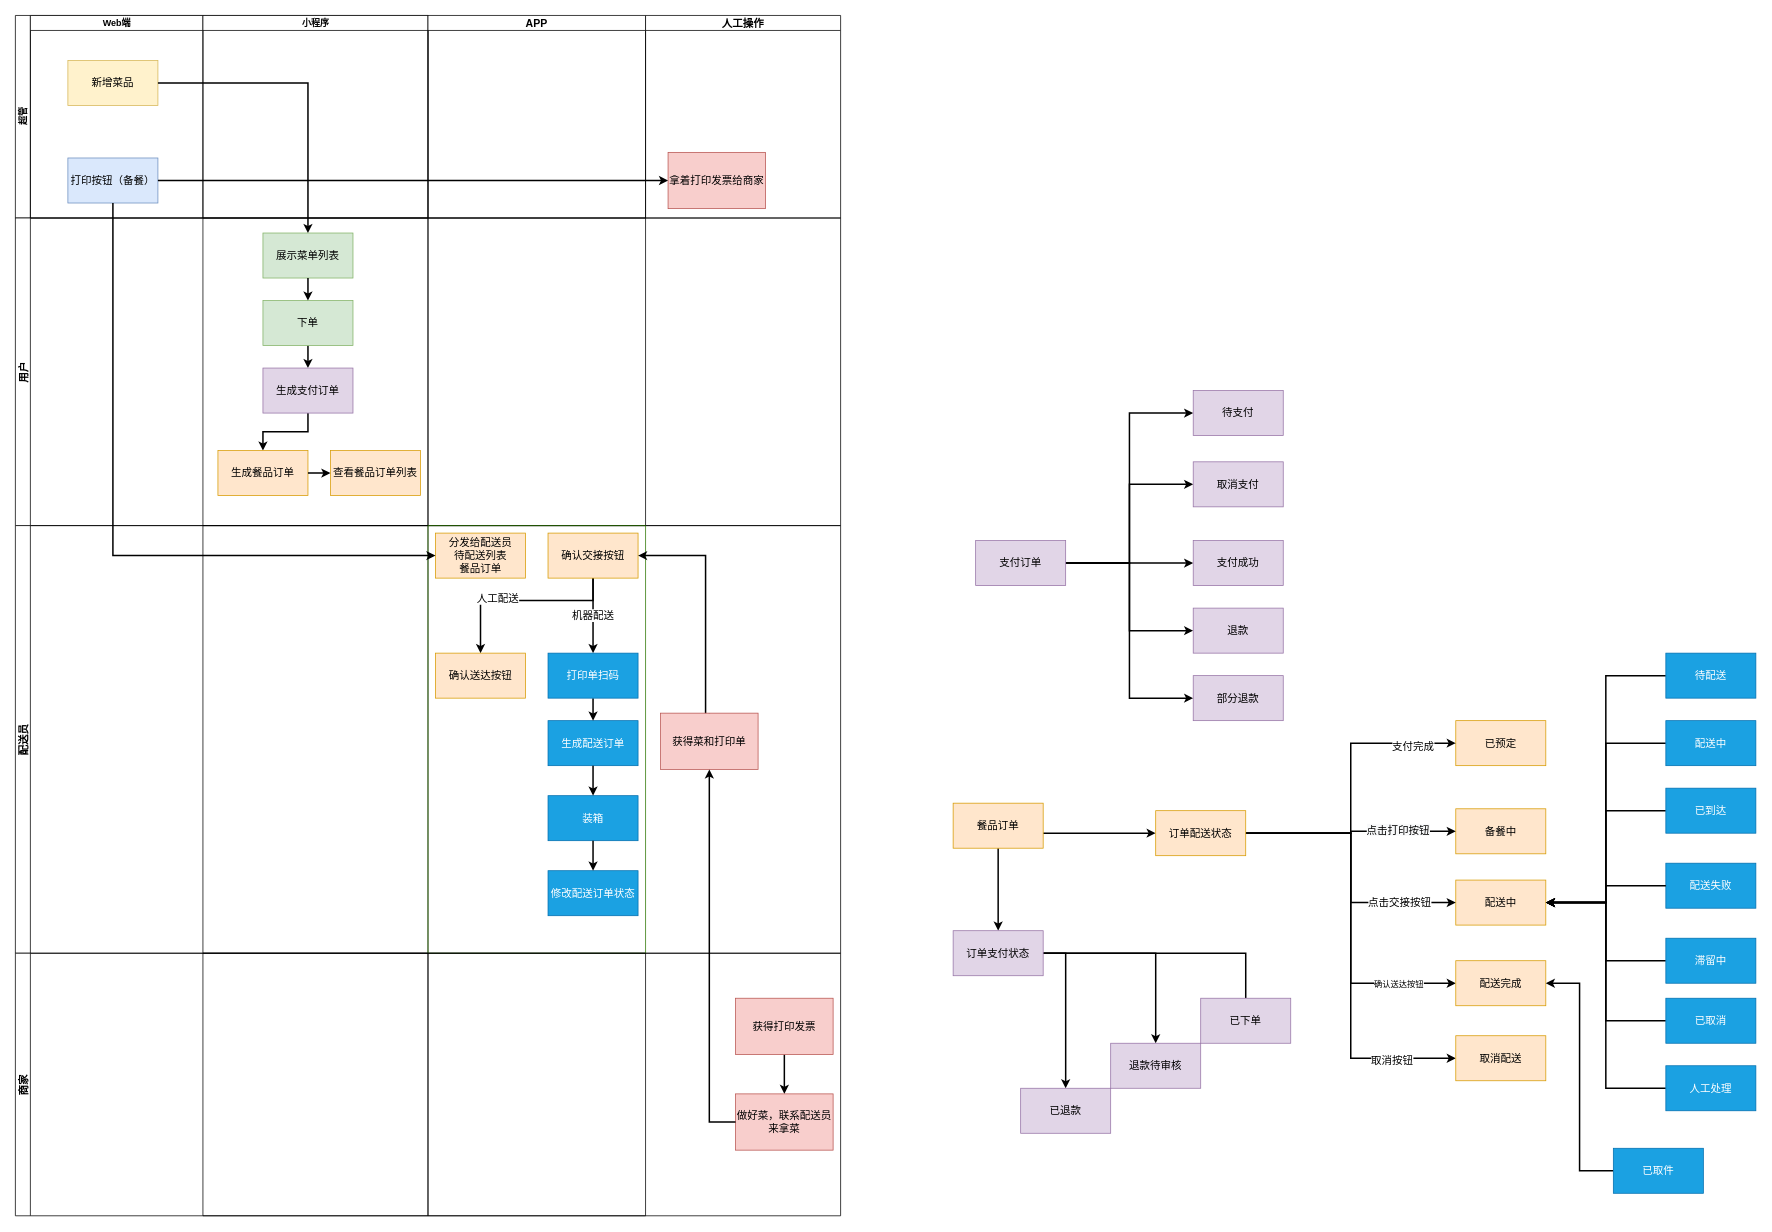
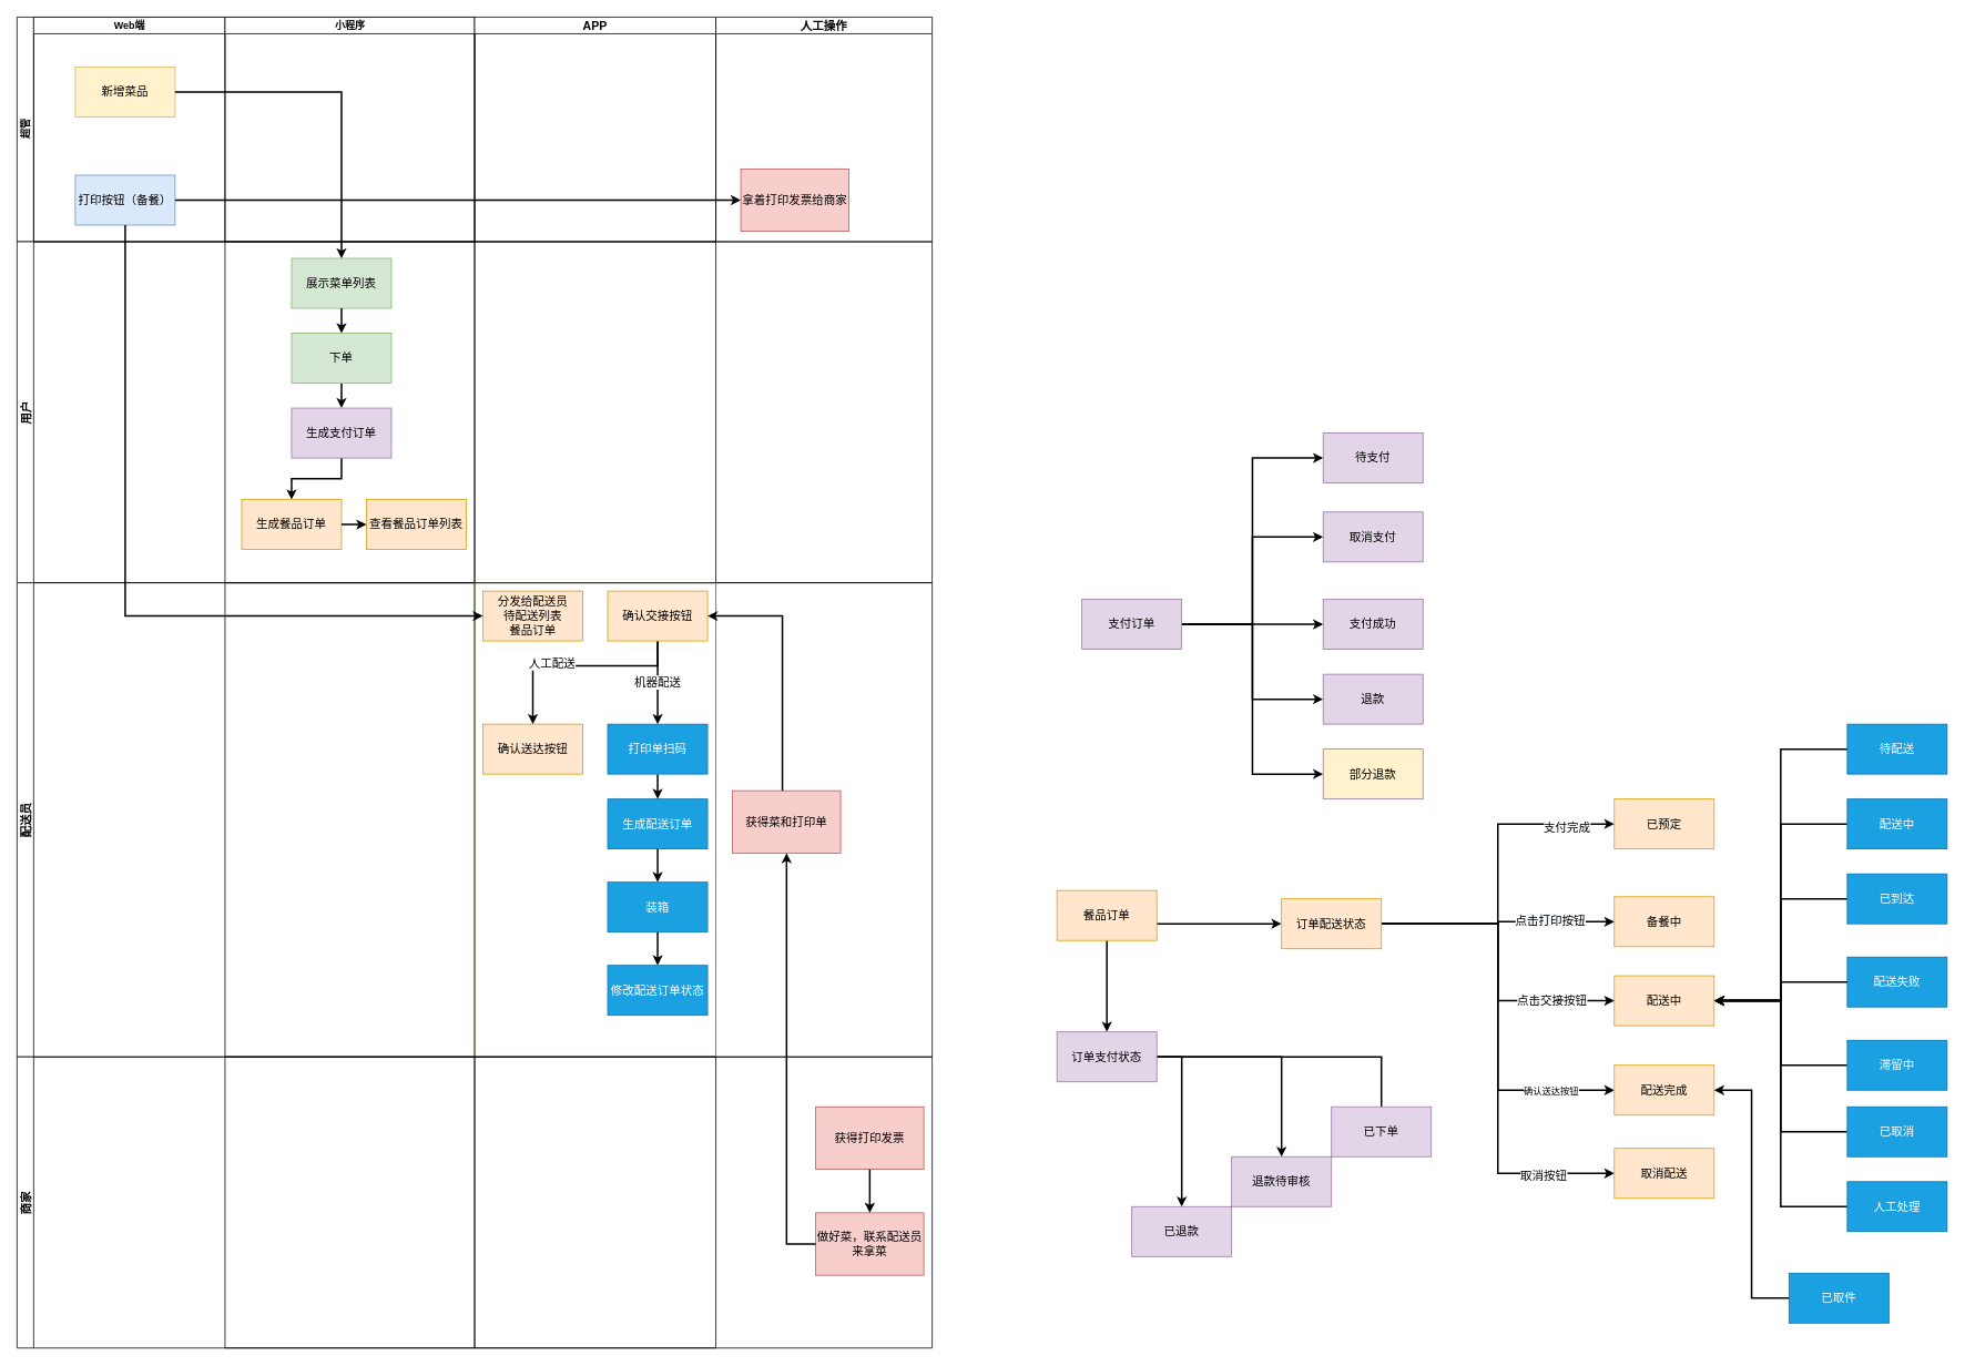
- <mxCell id="64" value="部分退款" style="rounded=0;whiteSpace=wrap;html=1;fontSize=14;fillColor=#e1d5e7;strokeColor=#9673a6;" parent="1" vertex="1"><mxGeometry x="1590" y="900" width="120" height="60" as="geometry" /></mxCell>
+ <mxCell id="64" value="部分退款" style="rounded=0;whiteSpace=wrap;html=1;fontSize=14;fillColor=#fff2cc;strokeColor=#9673a6;" parent="1" vertex="1"><mxGeometry x="1590" y="900" width="120" height="60" as="geometry" /></mxCell>
